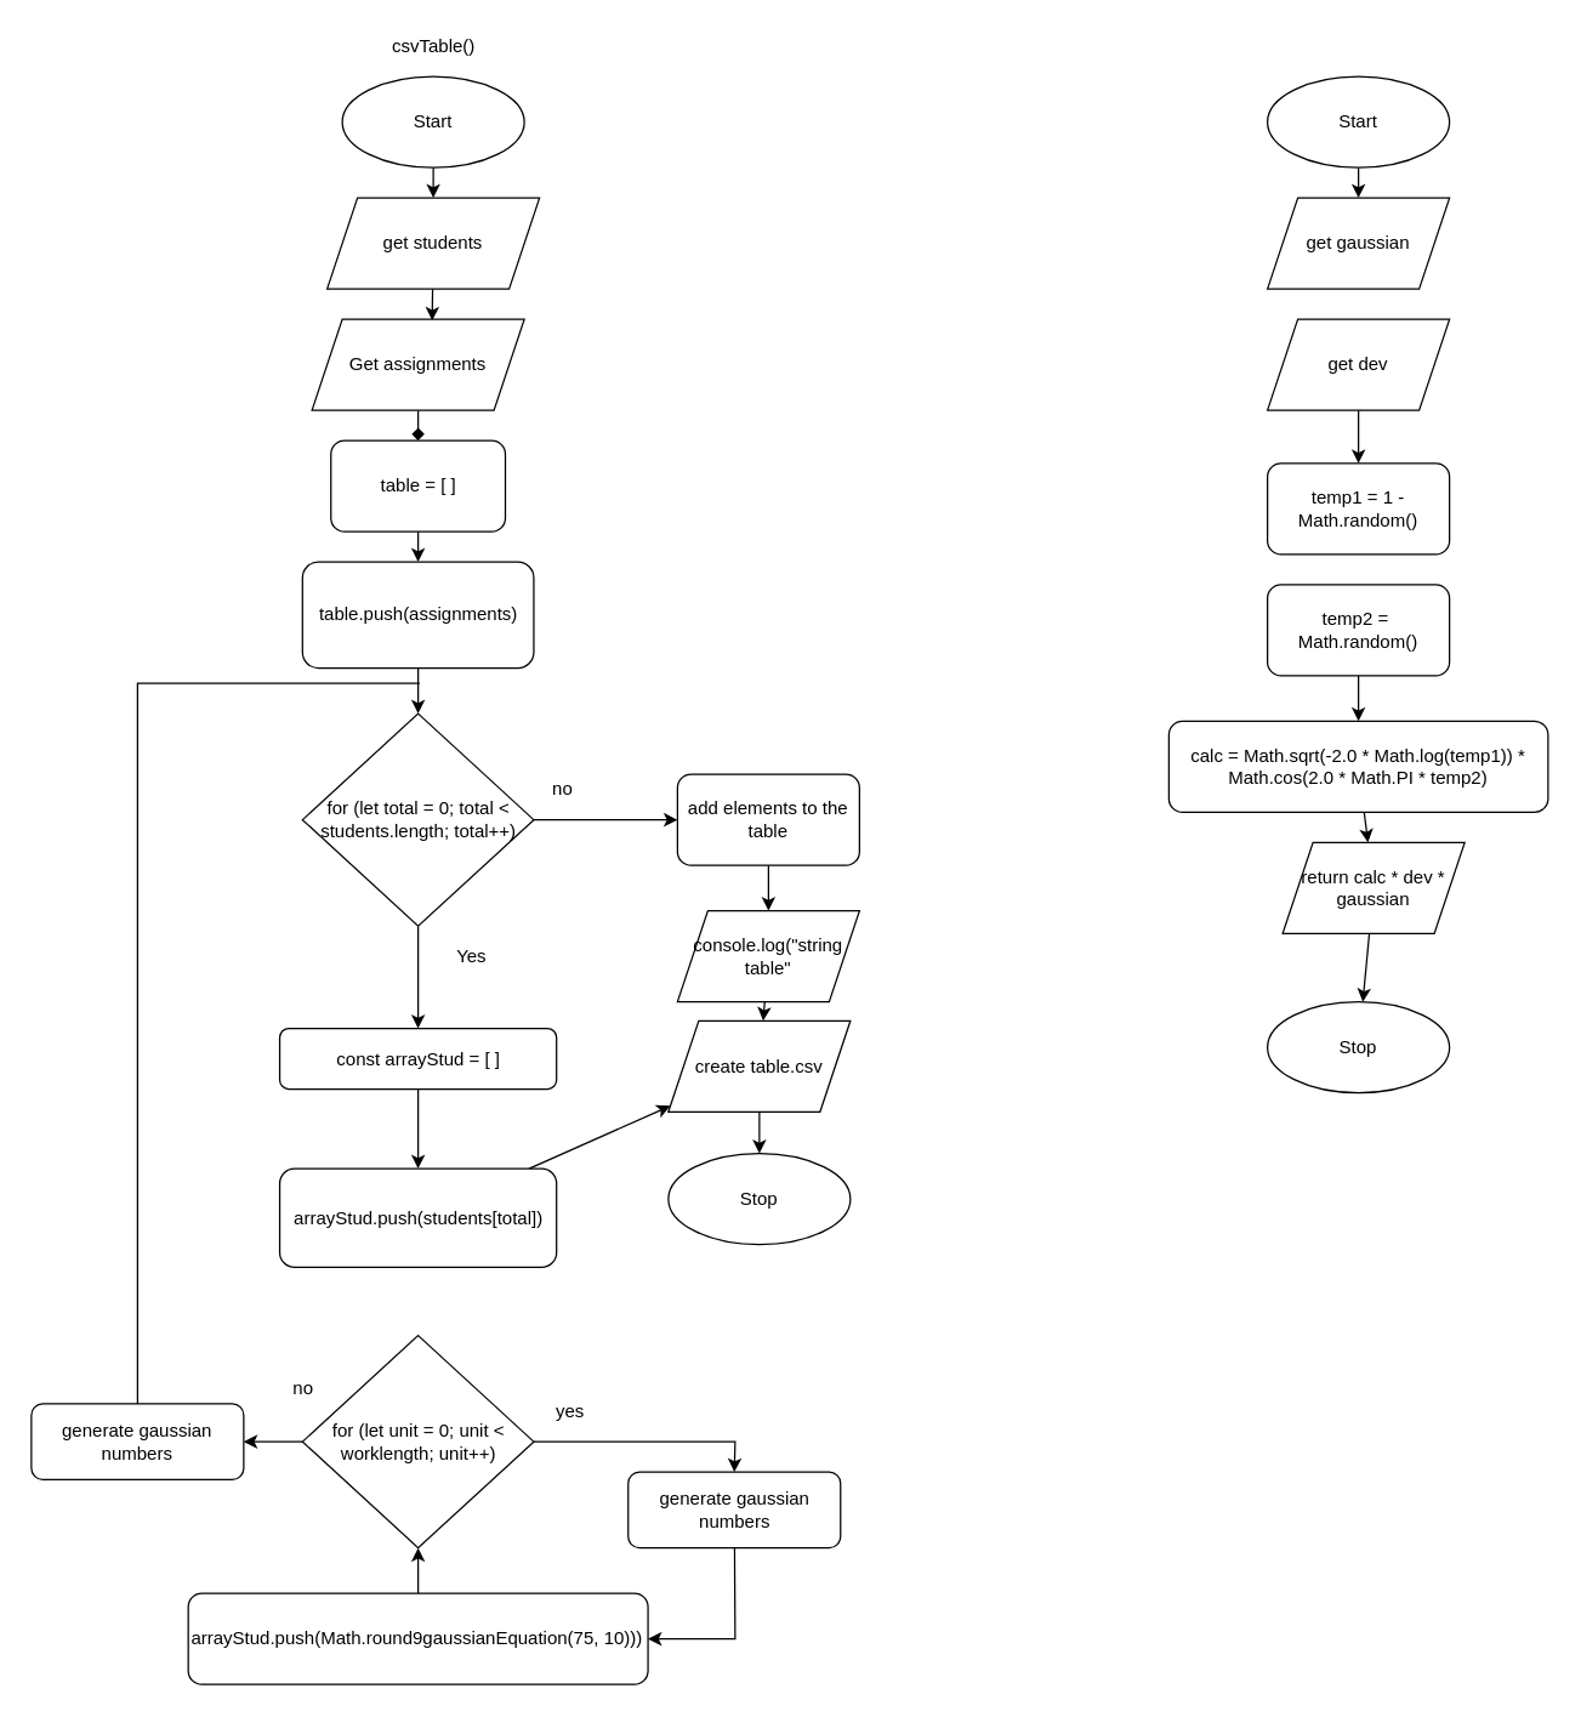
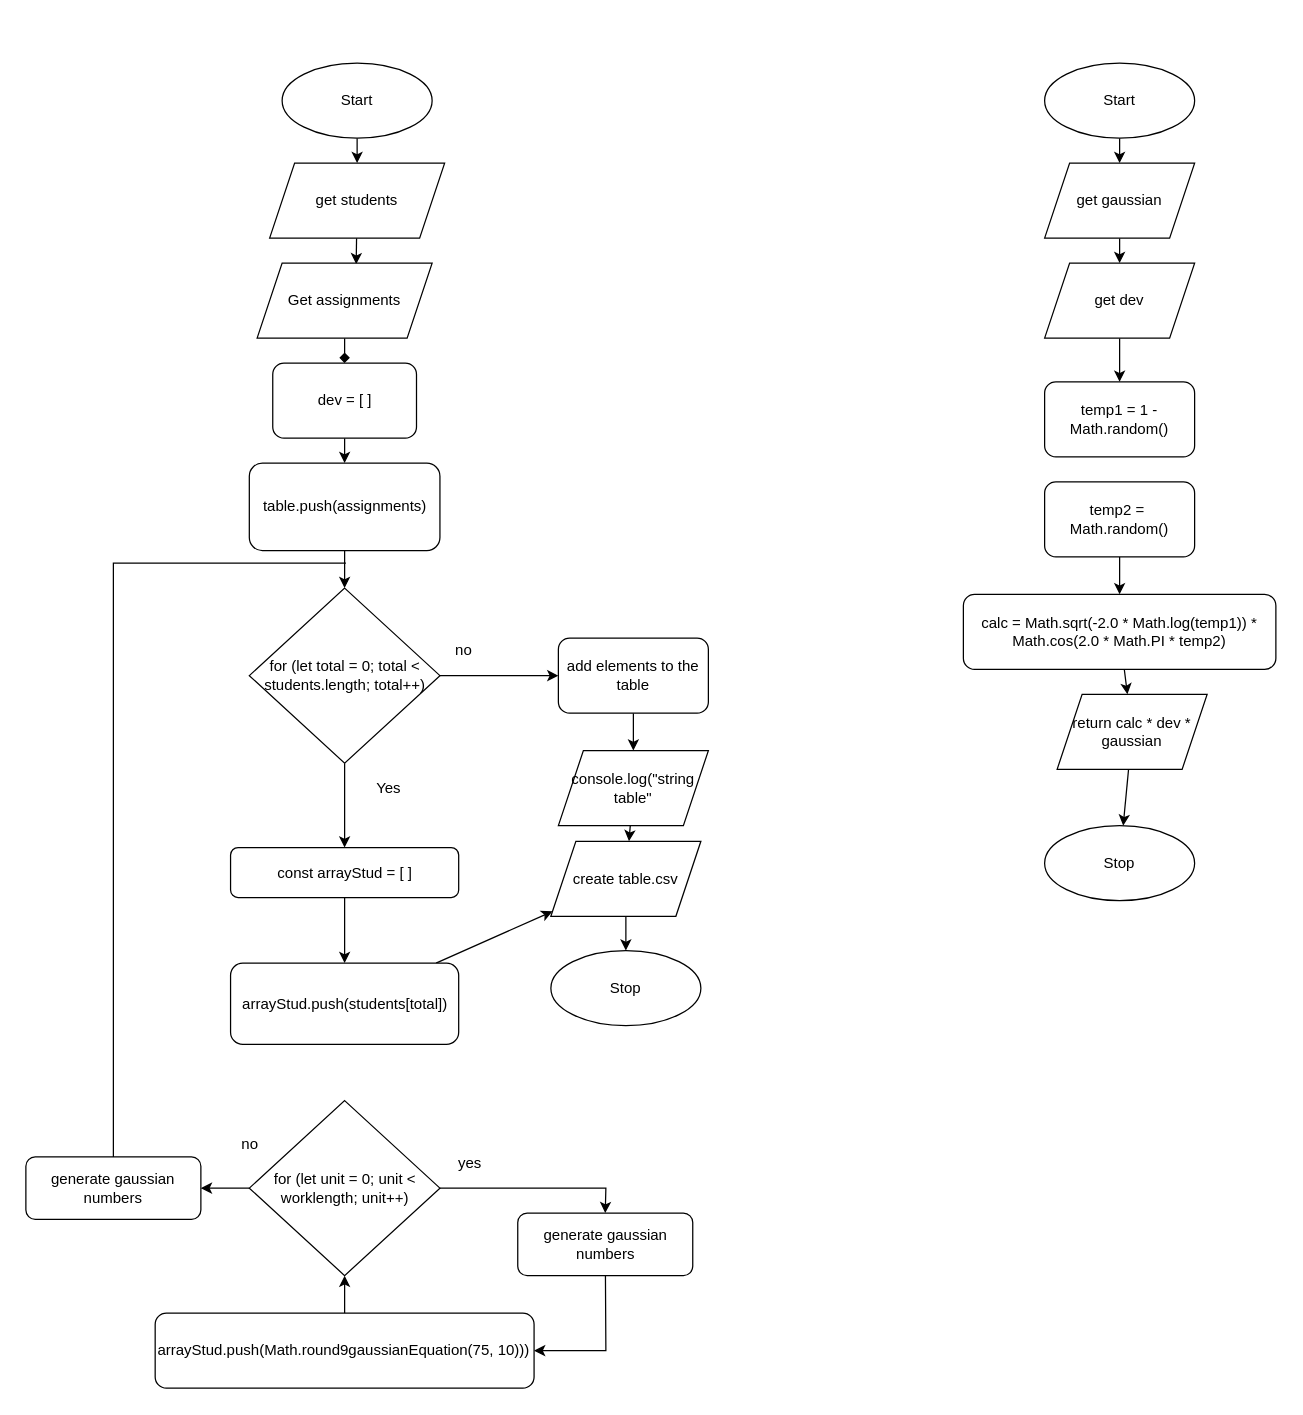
- <mxCell id="40" value="csvTable()" style="text;html=1;align=center;verticalAlign=middle;resizable=0;points=[];autosize=1;strokeColor=none;fillColor=none;" parent="1" vertex="1"><mxGeometry x="250" y="20" width="70" height="20" as="geometry" /></mxCell>
+ <mxCell id="27" value="" style="edgeStyle=none;html=1;" parent="1" source="28" target="30" edge="1"><mxGeometry relative="1" as="geometry" /></mxCell>
- <mxCell id="10" value="table = [ ]" style="rounded=1;whiteSpace=wrap;html=1;" parent="1" vertex="1"><mxGeometry x="217.5" y="290" width="115" height="60" as="geometry" /></mxCell>
+ <mxCell id="10" value="dev = [ ]" style="rounded=1;whiteSpace=wrap;html=1;" parent="1" vertex="1"><mxGeometry x="217.5" y="290" width="115" height="60" as="geometry" /></mxCell>
